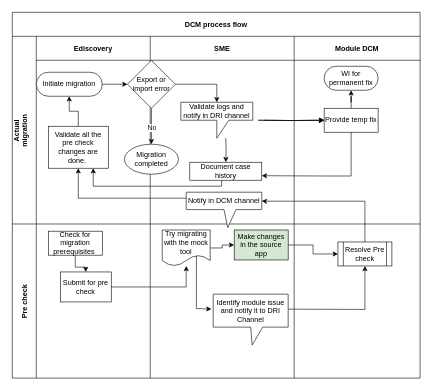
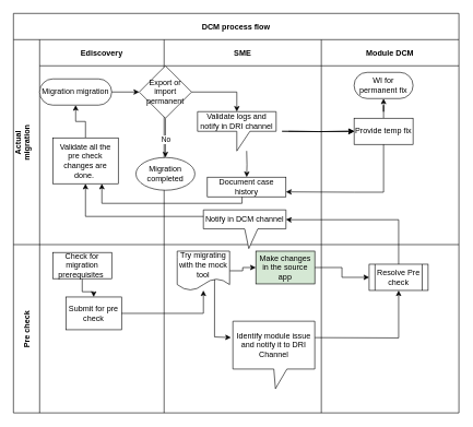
- <mxCell id="5" value="Initiate migration" style="rounded=1;whiteSpace=wrap;html=1;arcSize=50;" parent="4" vertex="1"><mxGeometry y="60" width="110" height="40" as="geometry" /></mxCell>
+ <mxCell id="5" value="Migration migration" style="rounded=1;whiteSpace=wrap;html=1;arcSize=50;" parent="4" vertex="1"><mxGeometry y="60" width="110" height="40" as="geometry" /></mxCell>
- <mxCell id="16" value="Export or import error" style="rhombus;whiteSpace=wrap;html=1;" vertex="1" parent="9"><mxGeometry x="-38" y="40" width="80" height="80" as="geometry" /></mxCell>
+ <mxCell id="16" value="Export or import permanent" style="rhombus;whiteSpace=wrap;html=1;" vertex="1" parent="9"><mxGeometry x="-38" y="40" width="80" height="80" as="geometry" /></mxCell>
- <mxCell id="42" value="Identify module issue and notify it to DRI&lt;br&gt;Channel" style="shape=callout;whiteSpace=wrap;html=1;perimeter=calloutPerimeter;position2=0.52;" vertex="1" parent="34"><mxGeometry x="105" y="117" width="125" height="85" as="geometry" /></mxCell>
+ <mxCell id="42" value="Identify module issue and notify it to DRI&lt;br&gt;Channel" style="shape=callout;whiteSpace=wrap;html=1;perimeter=calloutPerimeter;position2=0.52;" vertex="1" parent="34"><mxGeometry x="105" y="117" width="125" height="103" as="geometry" /></mxCell>
